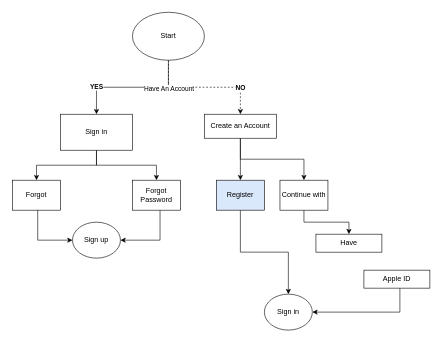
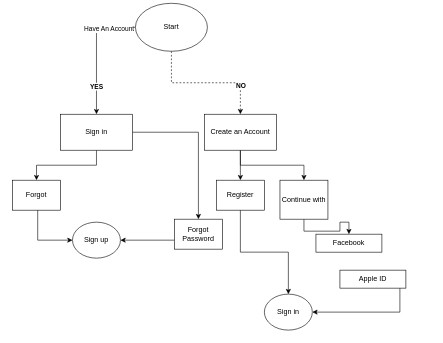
- <mxCell id="7" value="Start" style="ellipse;whiteSpace=wrap;html=1;" vertex="1" parent="1"><mxGeometry x="220" y="20" width="120" height="80" as="geometry" /></mxCell>
+ <mxCell id="7" value="Start" style="ellipse;whiteSpace=wrap;html=1;" vertex="1" parent="1"><mxGeometry x="225" y="5" width="120" height="80" as="geometry" /></mxCell>
- <mxCell id="10" value="Create an Account" style="whiteSpace=wrap;html=1;" vertex="1" parent="1"><mxGeometry x="340" y="190" width="120" height="40" as="geometry" /></mxCell>
+ <mxCell id="10" value="Create an Account" style="whiteSpace=wrap;html=1;" vertex="1" parent="1"><mxGeometry x="340" y="190" width="120" height="60" as="geometry" /></mxCell>
- <mxCell id="16" value="Forgot Password" style="whiteSpace=wrap;html=1;" vertex="1" parent="1"><mxGeometry x="220" y="300" width="80" height="50" as="geometry" /></mxCell>
+ <mxCell id="16" value="Forgot Password" style="whiteSpace=wrap;html=1;" vertex="1" parent="1"><mxGeometry x="290" y="365" width="80" height="50" as="geometry" /></mxCell>
- <mxCell id="20" value="Register" style="whiteSpace=wrap;html=1;fillColor=#dae8fc;" vertex="1" parent="1"><mxGeometry x="360" y="300" width="80" height="50" as="geometry" /></mxCell>
+ <mxCell id="20" value="Register" style="whiteSpace=wrap;html=1;" vertex="1" parent="1"><mxGeometry x="360" y="300" width="80" height="50" as="geometry" /></mxCell>
- <mxCell id="18" value="Continue with" style="whiteSpace=wrap;html=1;" vertex="1" parent="1"><mxGeometry x="466" y="300" width="80" height="50" as="geometry" /></mxCell>
+ <mxCell id="18" value="Continue with" style="whiteSpace=wrap;html=1;" vertex="1" parent="1"><mxGeometry x="466" y="300" width="80" height="65" as="geometry" /></mxCell>
- <mxCell id="21" value="Have" style="whiteSpace=wrap;html=1;" vertex="1" parent="1"><mxGeometry x="526" y="390" width="110" height="30" as="geometry" /></mxCell>
+ <mxCell id="21" value="Facebook" style="whiteSpace=wrap;html=1;" vertex="1" parent="1"><mxGeometry x="526" y="390" width="110" height="30" as="geometry" /></mxCell>
- <mxCell id="23" value="Apple ID" style="whiteSpace=wrap;html=1;" vertex="1" parent="1"><mxGeometry x="606" y="450" width="110" height="30" as="geometry" /></mxCell>
+ <mxCell id="23" value="Apple ID" style="whiteSpace=wrap;html=1;" vertex="1" parent="1"><mxGeometry x="566" y="450" width="110" height="30" as="geometry" /></mxCell>
